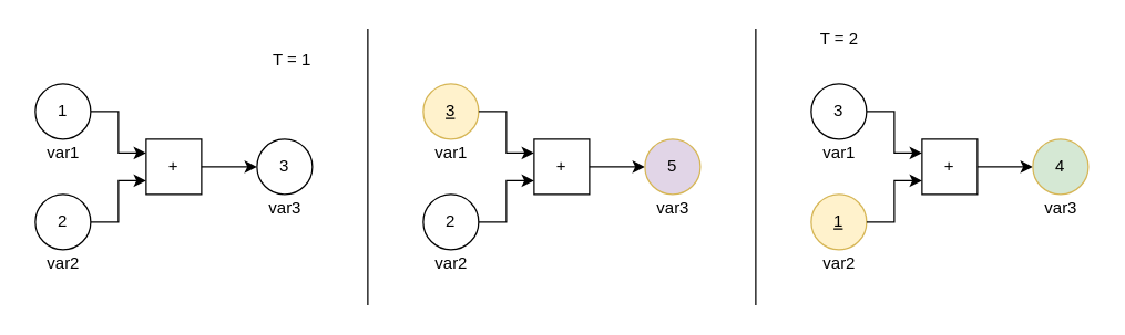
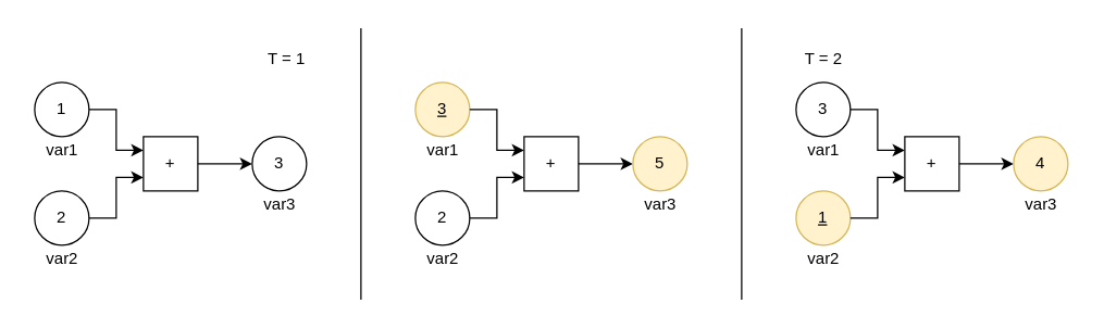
- <mxCell id="33" value="T = 2" style="text;html=1;align=center;verticalAlign=middle;resizable=0;points=[];autosize=1;strokeColor=none;fillColor=none;" vertex="1" parent="1"><mxGeometry x="580" y="13" width="50" height="30" as="geometry" /></mxCell>
+ <mxCell id="33" value="T = 2" style="text;html=1;align=center;verticalAlign=middle;resizable=0;points=[];autosize=1;strokeColor=none;fillColor=none;" vertex="1" parent="1"><mxGeometry x="580" y="28" width="50" height="30" as="geometry" /></mxCell>
- <mxCell id="18" value="5" style="ellipse;whiteSpace=wrap;html=1;fillColor=#e1d5e7;strokeColor=#d6b656;" vertex="1" parent="1"><mxGeometry x="465" y="100" width="40" height="40" as="geometry" /></mxCell>
+ <mxCell id="18" value="5" style="ellipse;whiteSpace=wrap;html=1;fillColor=#fff2cc;strokeColor=#d6b656;" vertex="1" parent="1"><mxGeometry x="465" y="100" width="40" height="40" as="geometry" /></mxCell>
- <mxCell id="29" value="4" style="ellipse;whiteSpace=wrap;html=1;fillColor=#d5e8d4;strokeColor=#d6b656;" vertex="1" parent="1"><mxGeometry x="745" y="100" width="40" height="40" as="geometry" /></mxCell>
+ <mxCell id="29" value="4" style="ellipse;whiteSpace=wrap;html=1;fillColor=#fff2cc;strokeColor=#d6b656;" vertex="1" parent="1"><mxGeometry x="745" y="100" width="40" height="40" as="geometry" /></mxCell>
